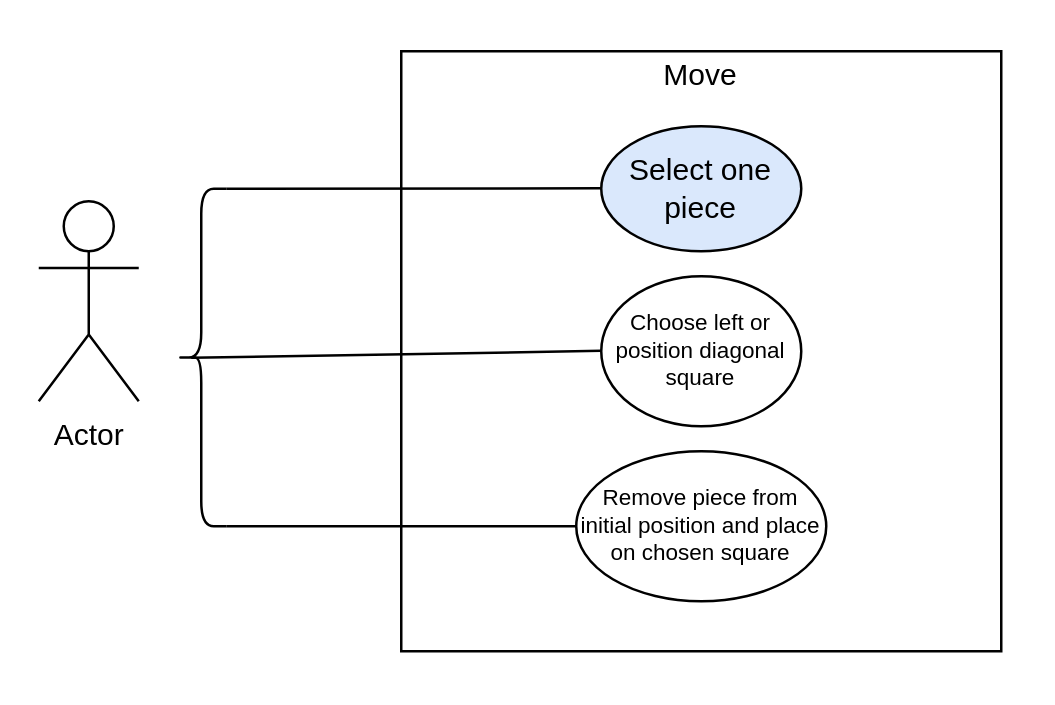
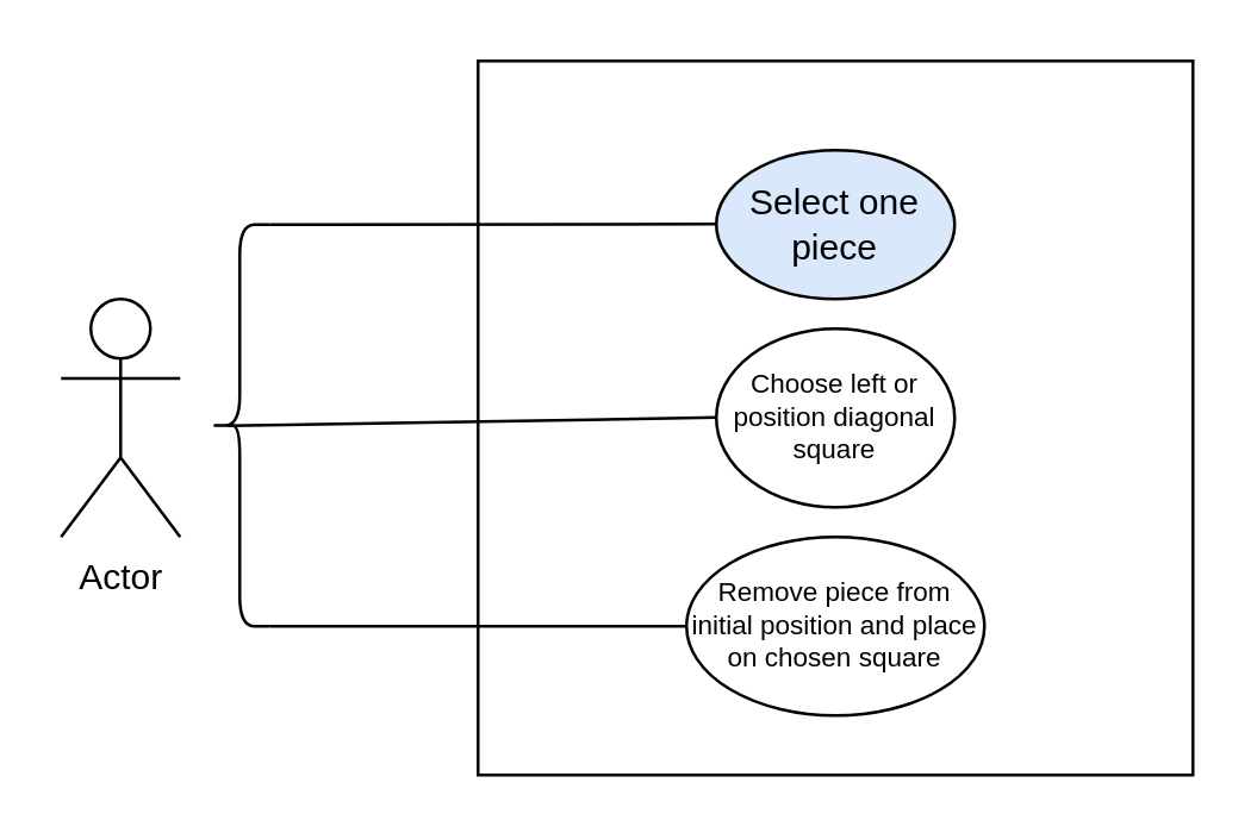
- <mxCell id="4" value="Move" style="text;html=1;strokeColor=none;fillColor=none;align=center;verticalAlign=middle;whiteSpace=wrap;rounded=0;" vertex="1" parent="1"><mxGeometry x="260" y="20" width="40" height="20" as="geometry" /></mxCell>
- <mxCell id="2" value="Actor" style="shape=umlActor;verticalLabelPosition=bottom;verticalAlign=top;html=1;outlineConnect=0;" vertex="1" parent="1"><mxGeometry x="15" y="80" width="40" height="80" as="geometry" /></mxCell>
+ <mxCell id="2" value="Actor" style="shape=umlActor;verticalLabelPosition=bottom;verticalAlign=top;html=1;outlineConnect=0;" vertex="1" parent="1"><mxGeometry x="20" y="100" width="40" height="80" as="geometry" /></mxCell>
